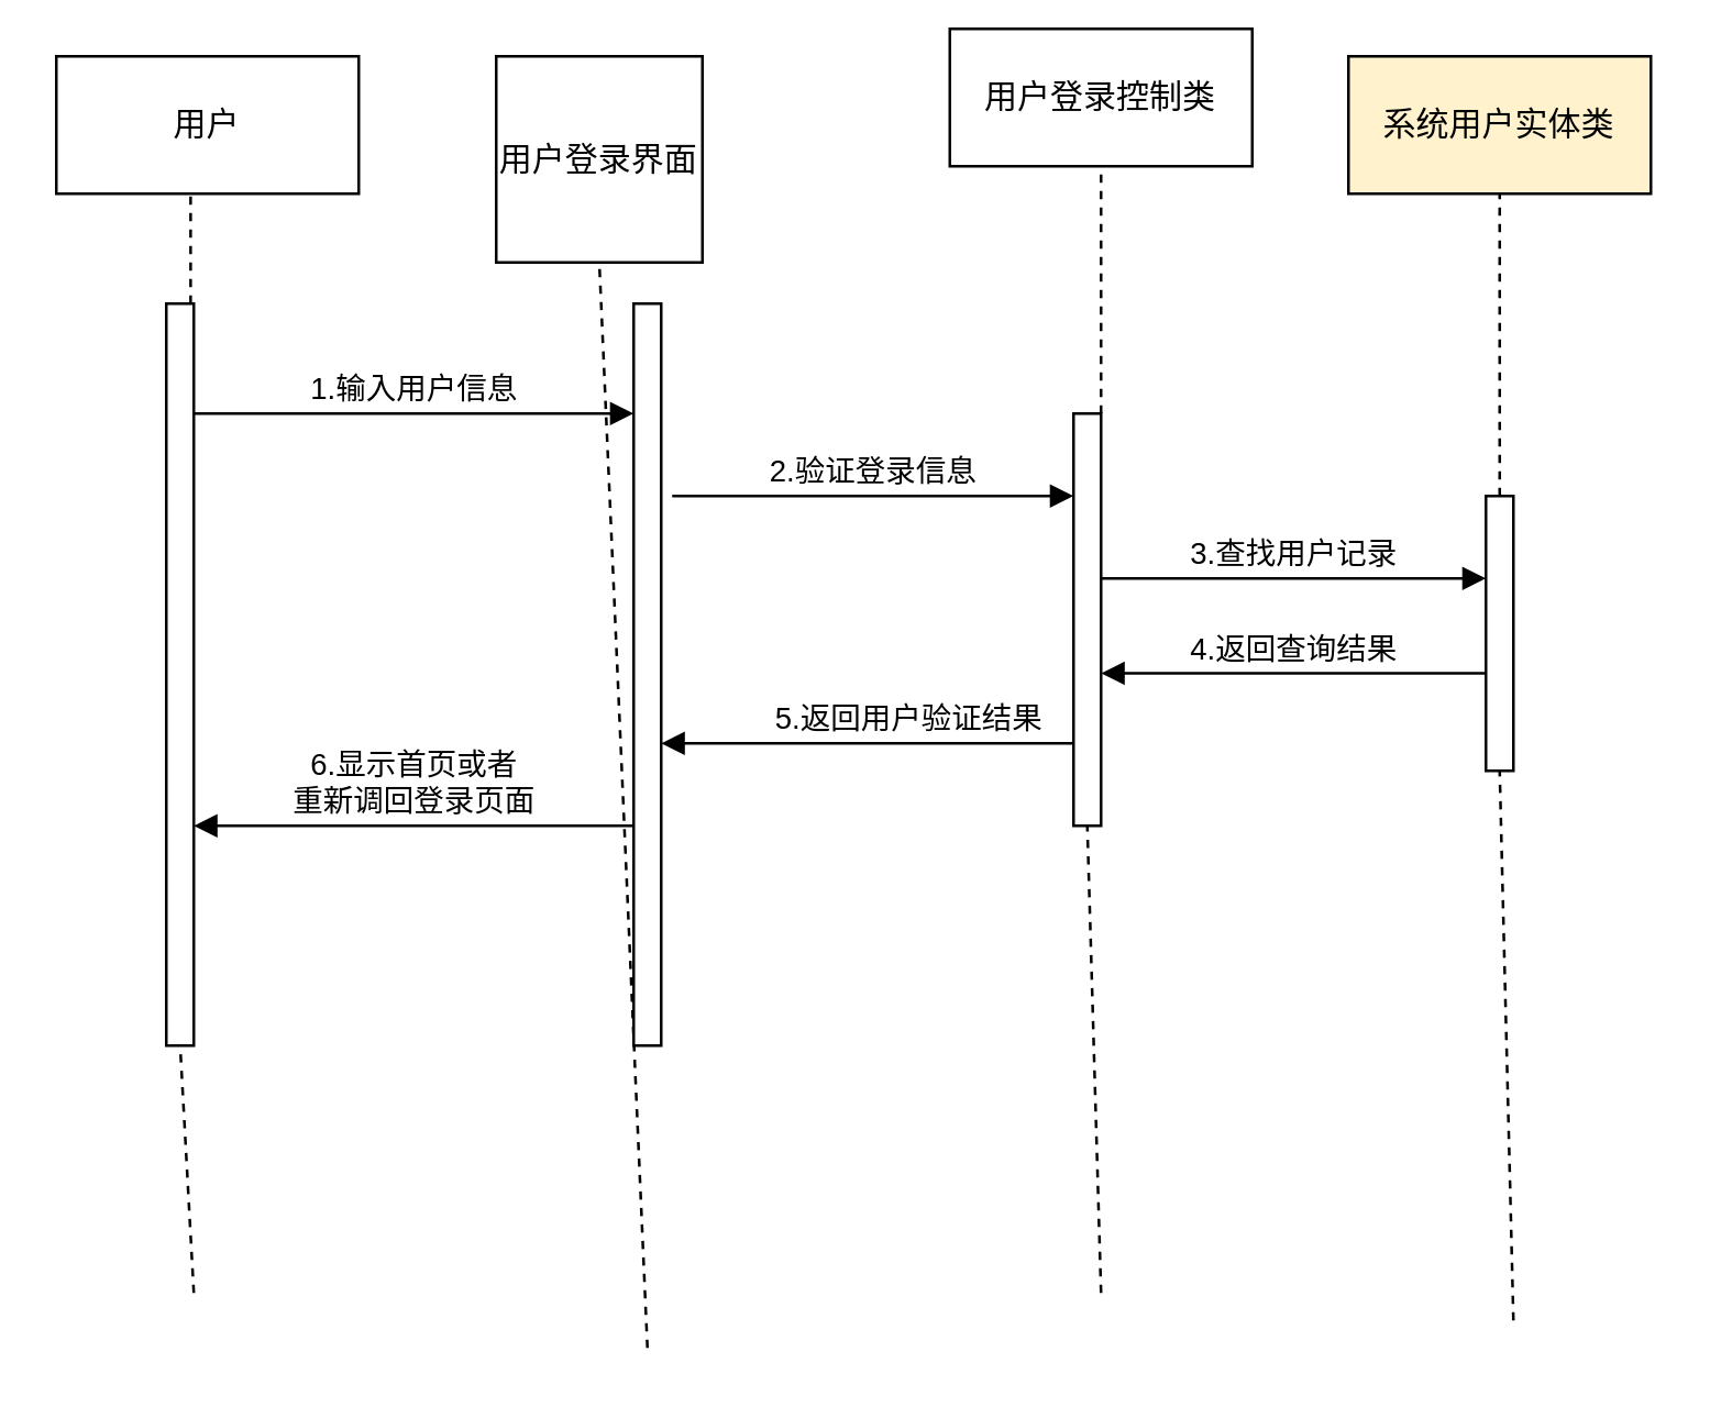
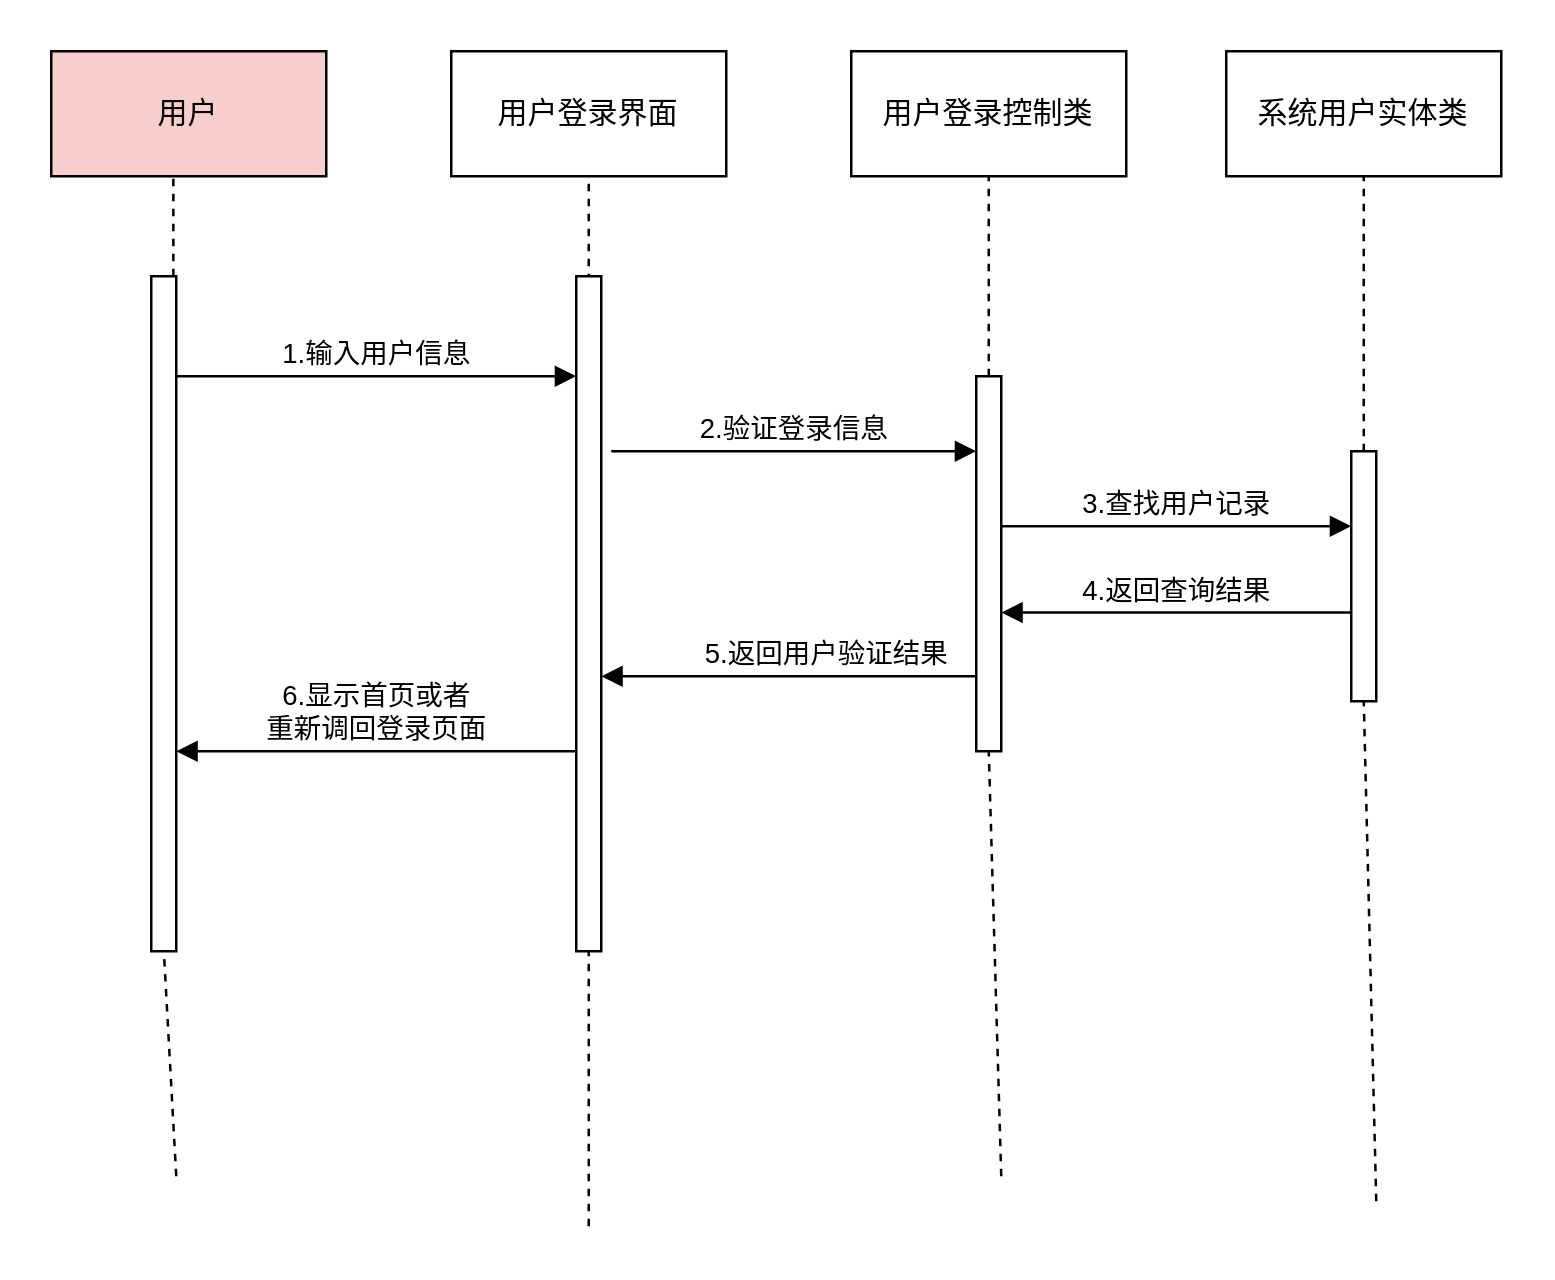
- <mxCell id="3" value="用户登录控制类" style="html=1;whiteSpace=wrap;" vertex="1" parent="1"><mxGeometry x="345" y="10" width="110" height="50" as="geometry" /></mxCell>
+ <mxCell id="3" value="用户登录控制类" style="html=1;whiteSpace=wrap;" vertex="1" parent="1"><mxGeometry x="340" y="20" width="110" height="50" as="geometry" /></mxCell>
- <mxCell id="2" value="用户" style="html=1;whiteSpace=wrap;" vertex="1" parent="1"><mxGeometry x="20" y="20" width="110" height="50" as="geometry" /></mxCell>
+ <mxCell id="2" value="用户" style="html=1;whiteSpace=wrap;fillColor=#f8cecc;" vertex="1" parent="1"><mxGeometry x="20" y="20" width="110" height="50" as="geometry" /></mxCell>
- <mxCell id="5" value="系统用户实体类" style="html=1;whiteSpace=wrap;fillColor=#fff2cc;" vertex="1" parent="1"><mxGeometry x="490" y="20" width="110" height="50" as="geometry" /></mxCell>
+ <mxCell id="5" value="系统用户实体类" style="html=1;whiteSpace=wrap;" vertex="1" parent="1"><mxGeometry x="490" y="20" width="110" height="50" as="geometry" /></mxCell>
- <mxCell id="4" value="用户登录界面" style="html=1;whiteSpace=wrap;" vertex="1" parent="1"><mxGeometry x="180" y="20" width="75" height="75" as="geometry" /></mxCell>
+ <mxCell id="4" value="用户登录界面" style="html=1;whiteSpace=wrap;" vertex="1" parent="1"><mxGeometry x="180" y="20" width="110" height="50" as="geometry" /></mxCell>
